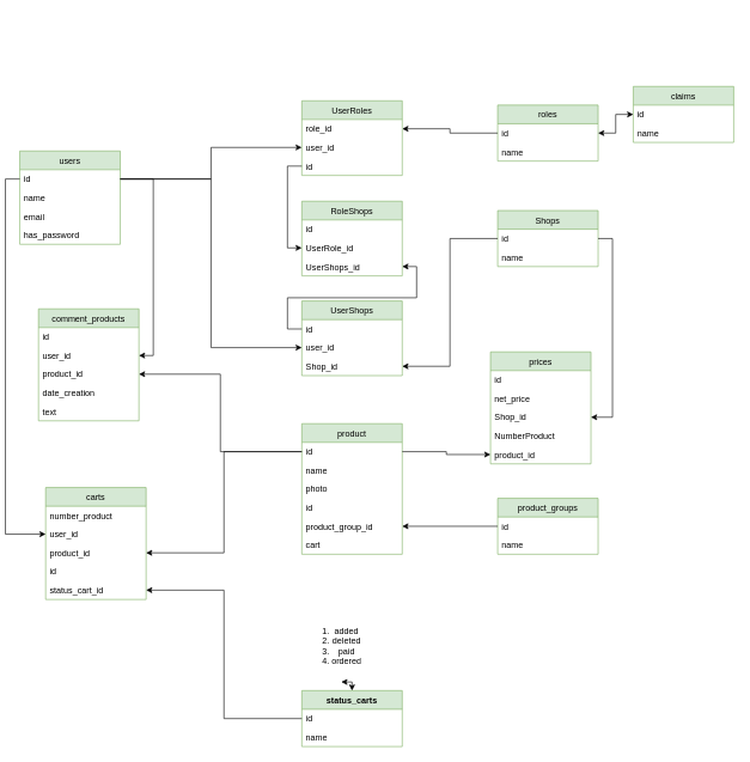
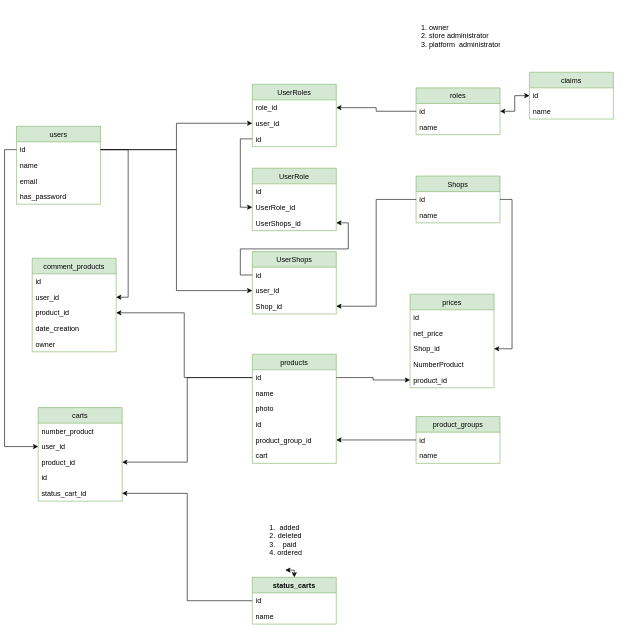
+ <mxCell id="17" value="&lt;ol&gt;&lt;li&gt;&lt;span style=&quot;text-align: center&quot;&gt;owner&lt;/span&gt;&lt;/li&gt;&lt;li&gt;&lt;span style=&quot;text-align: center&quot;&gt;store&amp;nbsp;&lt;/span&gt;administrator&lt;/li&gt;&lt;li&gt;&lt;span style=&quot;text-align: center&quot;&gt;platform&amp;nbsp;&amp;nbsp;administrator&lt;br&gt;&lt;/span&gt;&lt;/li&gt;&lt;/ol&gt;" style="text;strokeColor=none;fillColor=none;html=1;whiteSpace=wrap;verticalAlign=middle;overflow=hidden;" parent="1" vertex="1"><mxGeometry x="667" y="20" width="180" height="80" as="geometry" /></mxCell>
- <mxCell id="72" value="RoleShops" style="swimlane;fontStyle=0;childLayout=stackLayout;horizontal=1;startSize=26;horizontalStack=0;resizeParent=1;resizeParentMax=0;resizeLast=0;collapsible=1;marginBottom=0;fillColor=#d5e8d4;strokeColor=#82b366;" parent="1" vertex="1"><mxGeometry x="414" y="280" width="140" height="104" as="geometry"><mxRectangle x="909" y="-286" width="50" height="26" as="alternateBounds" /></mxGeometry></mxCell>
+ <mxCell id="72" value="UserRole" style="swimlane;fontStyle=0;childLayout=stackLayout;horizontal=1;startSize=26;horizontalStack=0;resizeParent=1;resizeParentMax=0;resizeLast=0;collapsible=1;marginBottom=0;fillColor=#d5e8d4;strokeColor=#82b366;" parent="1" vertex="1"><mxGeometry x="414" y="280" width="140" height="104" as="geometry"><mxRectangle x="909" y="-286" width="50" height="26" as="alternateBounds" /></mxGeometry></mxCell>
- <mxCell id="49" value="text" style="text;strokeColor=none;fillColor=none;align=left;verticalAlign=top;spacingLeft=4;spacingRight=4;overflow=hidden;rotatable=0;points=[[0,0.5],[1,0.5]];portConstraint=eastwest;" parent="44" vertex="1"><mxGeometry y="130" width="140" height="26" as="geometry" /></mxCell>
+ <mxCell id="49" value="owner" style="text;strokeColor=none;fillColor=none;align=left;verticalAlign=top;spacingLeft=4;spacingRight=4;overflow=hidden;rotatable=0;points=[[0,0.5],[1,0.5]];portConstraint=eastwest;" parent="44" vertex="1"><mxGeometry y="130" width="140" height="26" as="geometry" /></mxCell>
- <mxCell id="2" value="product" style="swimlane;fontStyle=0;childLayout=stackLayout;horizontal=1;startSize=26;fillColor=#d5e8d4;horizontalStack=0;resizeParent=1;resizeParentMax=0;resizeLast=0;collapsible=1;marginBottom=0;strokeColor=#82b366;" parent="1" vertex="1"><mxGeometry x="414" y="590" width="140" height="182" as="geometry"><mxRectangle x="210" y="50" width="50" height="26" as="alternateBounds" /></mxGeometry></mxCell>
+ <mxCell id="2" value="products" style="swimlane;fontStyle=0;childLayout=stackLayout;horizontal=1;startSize=26;fillColor=#d5e8d4;horizontalStack=0;resizeParent=1;resizeParentMax=0;resizeLast=0;collapsible=1;marginBottom=0;strokeColor=#82b366;" parent="1" vertex="1"><mxGeometry x="414" y="590" width="140" height="182" as="geometry"><mxRectangle x="210" y="50" width="50" height="26" as="alternateBounds" /></mxGeometry></mxCell>
